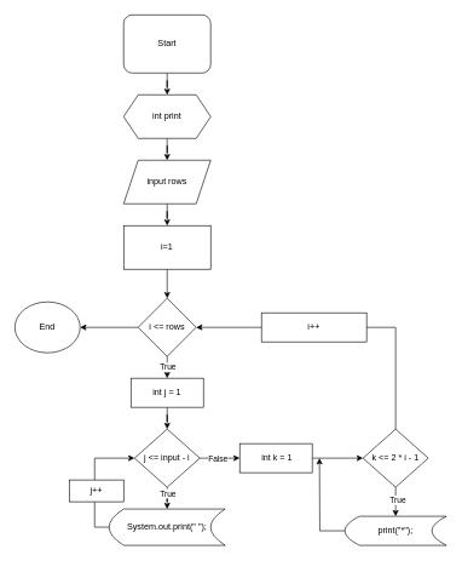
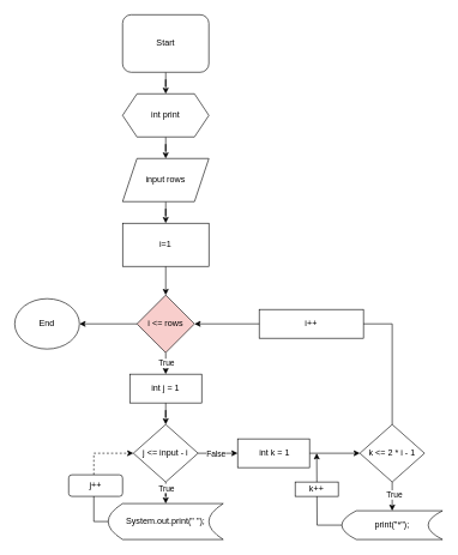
- <mxCell id="13" value="i &amp;lt;= rows" style="rhombus;whiteSpace=wrap;html=1;" vertex="1" parent="1"><mxGeometry x="190" y="410" width="80" height="80" as="geometry" /></mxCell>
+ <mxCell id="13" value="i &amp;lt;= rows" style="rhombus;whiteSpace=wrap;html=1;fillColor=#f8cecc;" vertex="1" parent="1"><mxGeometry x="190" y="410" width="80" height="80" as="geometry" /></mxCell>
- <mxCell id="21" style="edgeStyle=orthogonalEdgeStyle;rounded=0;orthogonalLoop=1;jettySize=auto;html=1;entryX=0;entryY=0.5;entryDx=0;entryDy=0;" edge="1" parent="1" source="32" target="20"><mxGeometry relative="1" as="geometry"><Array as="points"><mxPoint x="130" y="630" /></Array></mxGeometry></mxCell>
+ <mxCell id="21" style="edgeStyle=orthogonalEdgeStyle;rounded=0;orthogonalLoop=1;jettySize=auto;html=1;entryX=0;entryY=0.5;entryDx=0;entryDy=0;dashed=1;" edge="1" parent="1" source="32" target="20"><mxGeometry relative="1" as="geometry"><Array as="points"><mxPoint x="130" y="630" /></Array></mxGeometry></mxCell>
- <mxCell id="32" value="j++" style="rounded=0;whiteSpace=wrap;html=1;" vertex="1" parent="1"><mxGeometry x="95" y="660" width="75" height="30" as="geometry" /></mxCell>
+ <mxCell id="32" value="j++" style="whiteSpace=wrap;html=1;rounded=1;" vertex="1" parent="1"><mxGeometry x="95" y="660" width="75" height="30" as="geometry" /></mxCell>
+ <mxCell id="33" value="k++" style="rounded=0;whiteSpace=wrap;html=1;" vertex="1" parent="1"><mxGeometry x="410" y="670" width="60" height="20" as="geometry" /></mxCell>
